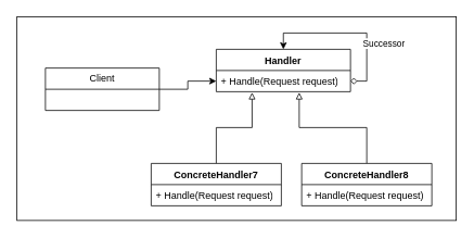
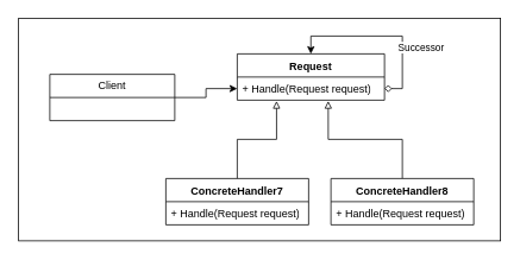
- <mxCell id="5" value="Handler" style="swimlane;fontStyle=1;align=center;verticalAlign=top;childLayout=stackLayout;horizontal=1;startSize=26;horizontalStack=0;resizeParent=1;resizeParentMax=0;resizeLast=0;collapsible=1;marginBottom=0;whiteSpace=wrap;html=1;" vertex="1" parent="1"><mxGeometry x="265" y="60" width="165" height="52" as="geometry" /></mxCell>
+ <mxCell id="5" value="Request" style="swimlane;fontStyle=1;align=center;verticalAlign=top;childLayout=stackLayout;horizontal=1;startSize=26;horizontalStack=0;resizeParent=1;resizeParentMax=0;resizeLast=0;collapsible=1;marginBottom=0;whiteSpace=wrap;html=1;" vertex="1" parent="1"><mxGeometry x="265" y="60" width="165" height="52" as="geometry" /></mxCell>
